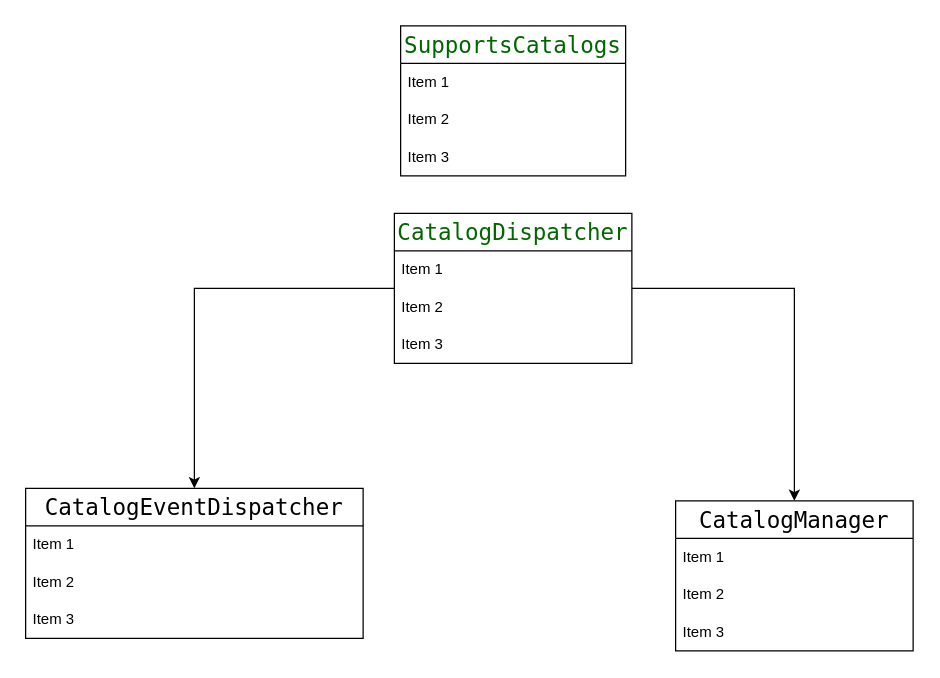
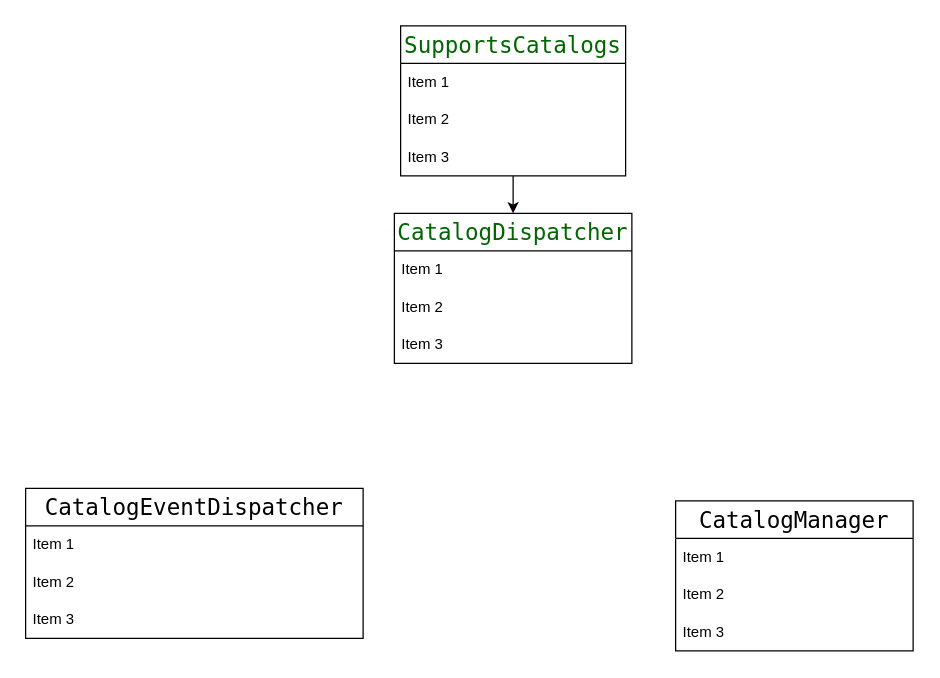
+ <mxCell id="2" value="" style="edgeStyle=orthogonalEdgeStyle;rounded=0;orthogonalLoop=1;jettySize=auto;html=1;" edge="1" parent="1" source="3" target="9"><mxGeometry relative="1" as="geometry" /></mxCell>
- <mxCell id="7" value="" style="edgeStyle=orthogonalEdgeStyle;rounded=0;orthogonalLoop=1;jettySize=auto;html=1;" edge="1" parent="1" source="9" target="13"><mxGeometry relative="1" as="geometry" /></mxCell>
- <mxCell id="8" value="" style="edgeStyle=orthogonalEdgeStyle;rounded=0;orthogonalLoop=1;jettySize=auto;html=1;" edge="1" parent="1" source="9" target="17"><mxGeometry relative="1" as="geometry" /></mxCell>
